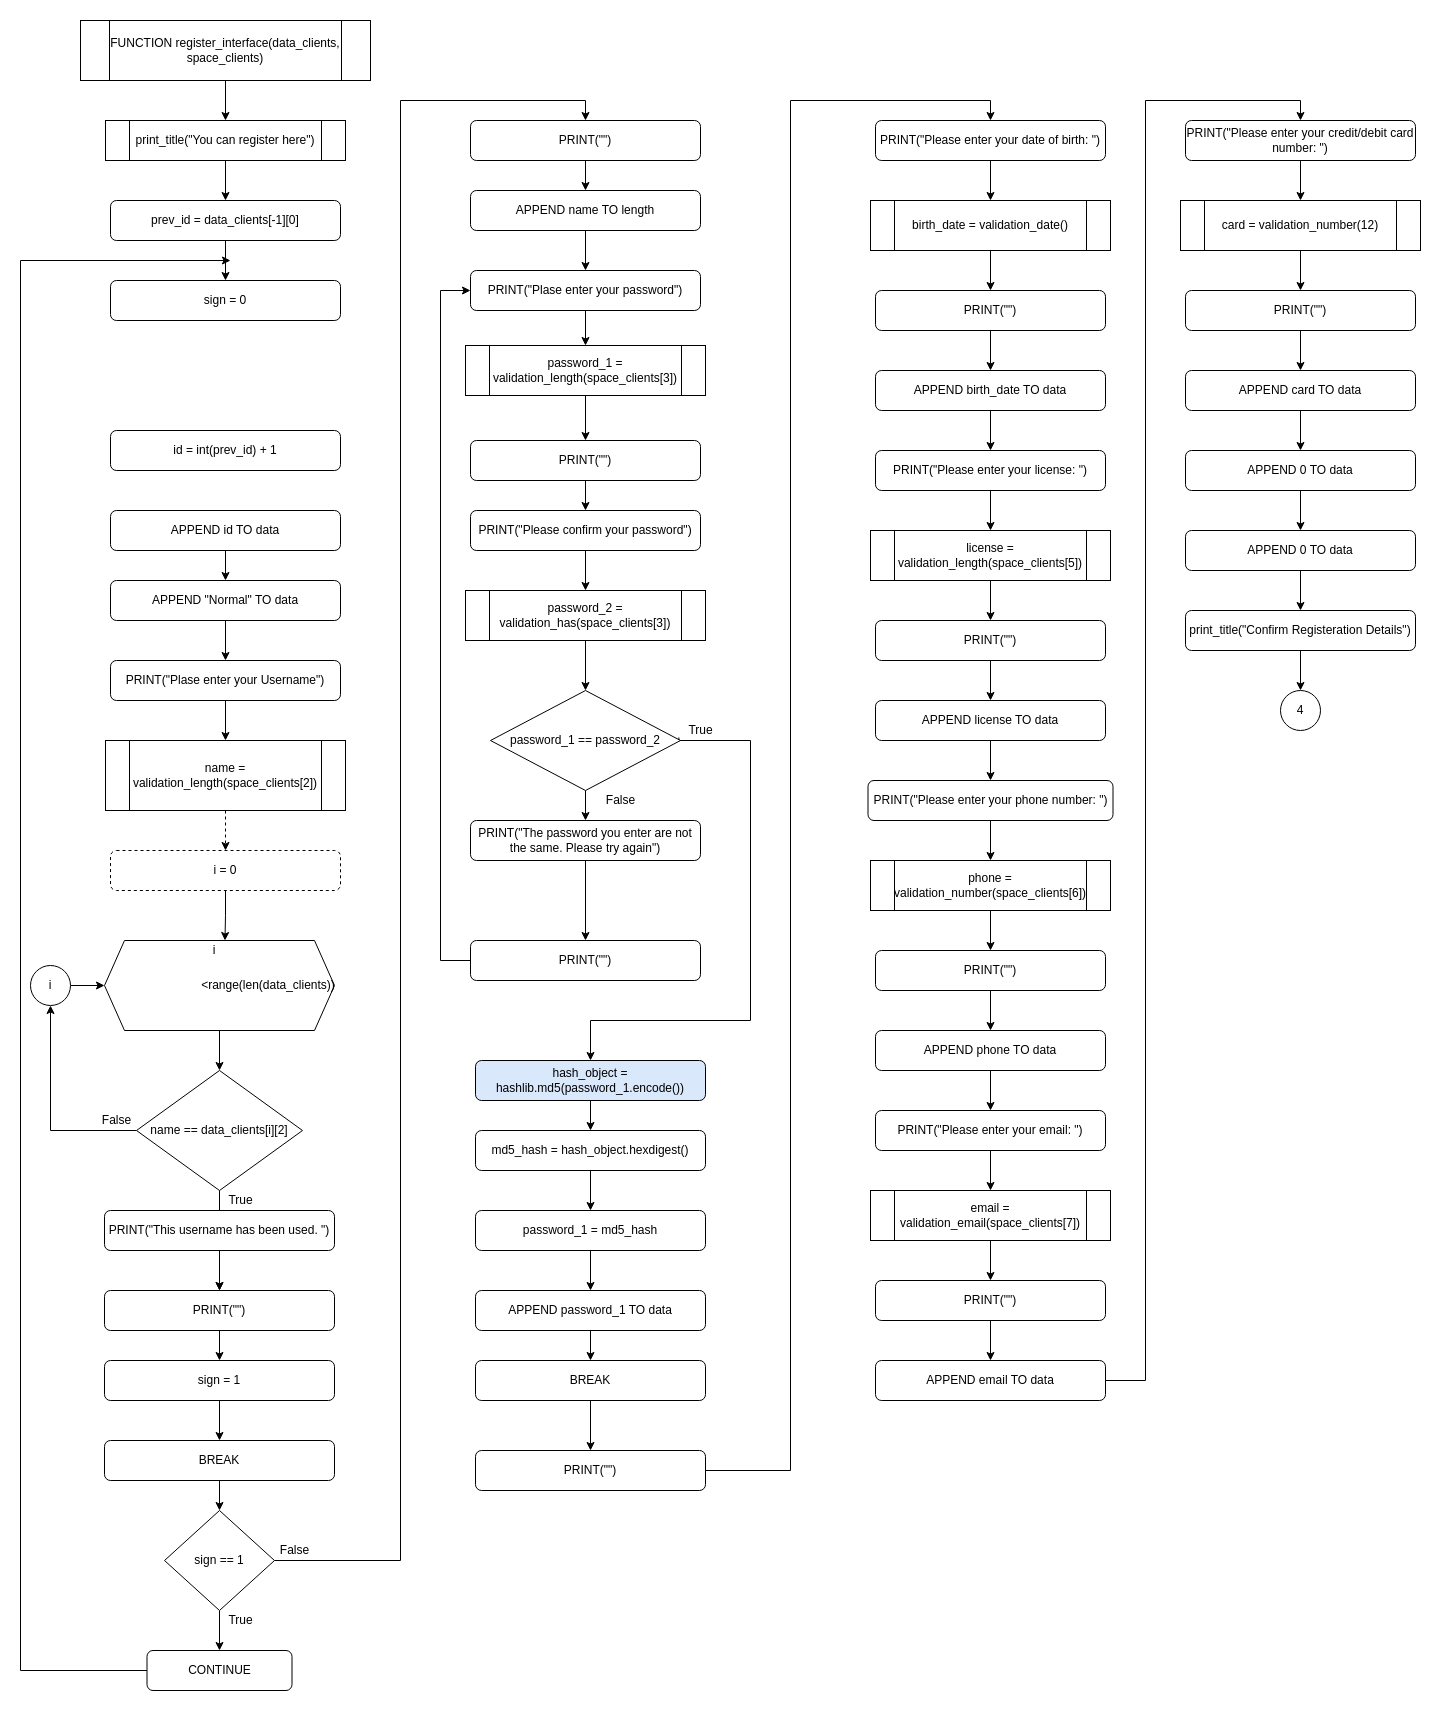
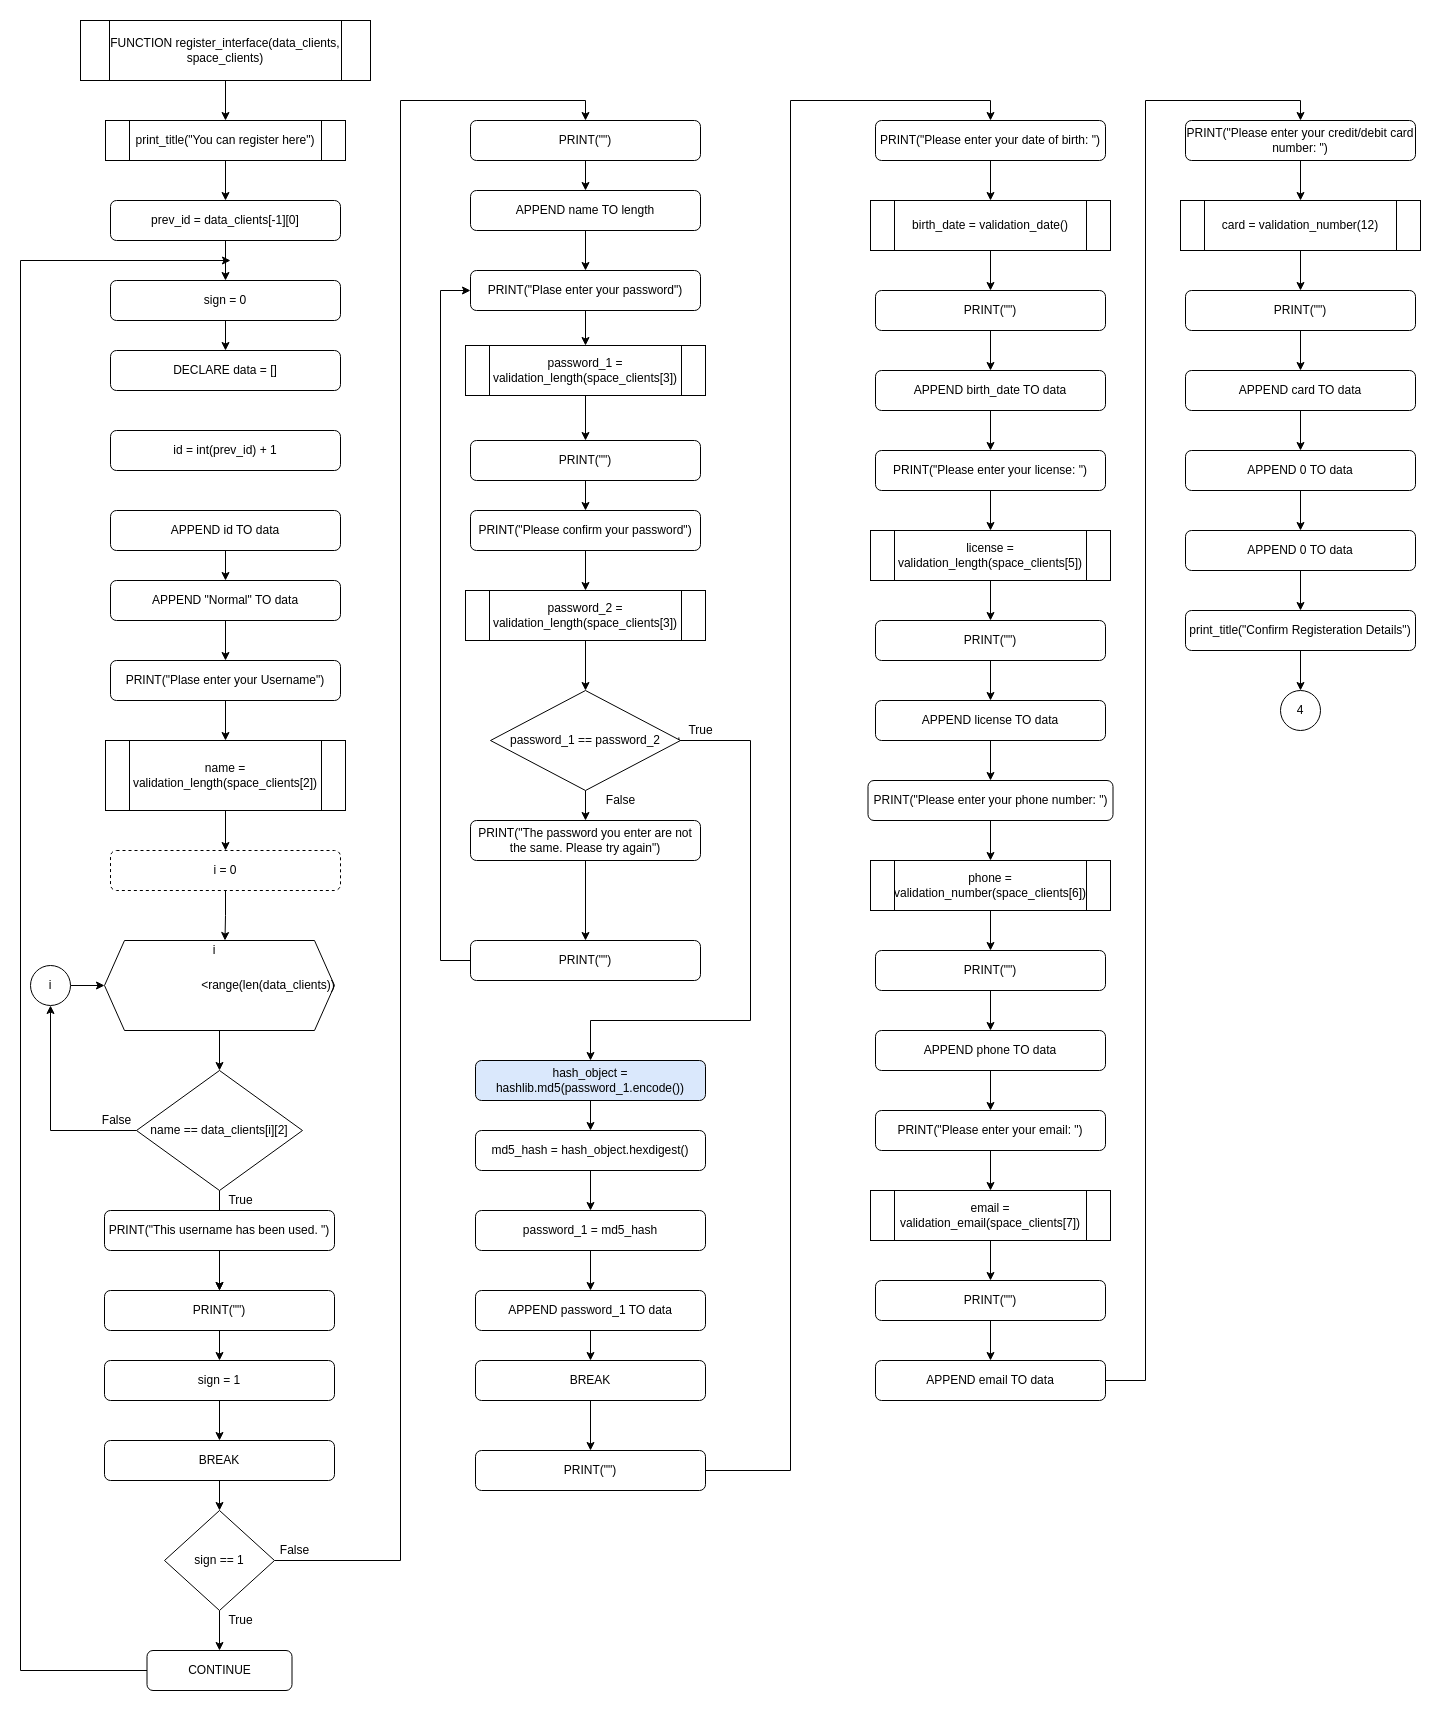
+ <mxCell id="6" style="edgeStyle=orthogonalEdgeStyle;rounded=0;orthogonalLoop=1;jettySize=auto;html=1;entryX=0.5;entryY=0;entryDx=0;entryDy=0;" parent="1" source="7" target="8" edge="1"><mxGeometry relative="1" as="geometry" /></mxCell>
+ <mxCell id="8" value="DECLARE data = []" style="rounded=1;whiteSpace=wrap;html=1;" parent="1" vertex="1"><mxGeometry x="110" y="350" width="230" height="40" as="geometry" /></mxCell>
- <mxCell id="62" value="password_2 = validation_has(space_clients[3])" style="shape=process;whiteSpace=wrap;html=1;backgroundOutline=1;" parent="1" vertex="1"><mxGeometry x="465" y="590" width="240" height="50" as="geometry" /></mxCell>
+ <mxCell id="62" value="password_2 = validation_length(space_clients[3])" style="shape=process;whiteSpace=wrap;html=1;backgroundOutline=1;" parent="1" vertex="1"><mxGeometry x="465" y="590" width="240" height="50" as="geometry" /></mxCell>
- <mxCell id="18" value="" style="edgeStyle=orthogonalEdgeStyle;rounded=0;orthogonalLoop=1;jettySize=auto;html=1;dashed=1;" parent="1" source="19" target="21" edge="1"><mxGeometry relative="1" as="geometry" /></mxCell>
+ <mxCell id="18" value="" style="edgeStyle=orthogonalEdgeStyle;rounded=0;orthogonalLoop=1;jettySize=auto;html=1;" parent="1" source="19" target="21" edge="1"><mxGeometry relative="1" as="geometry" /></mxCell>
